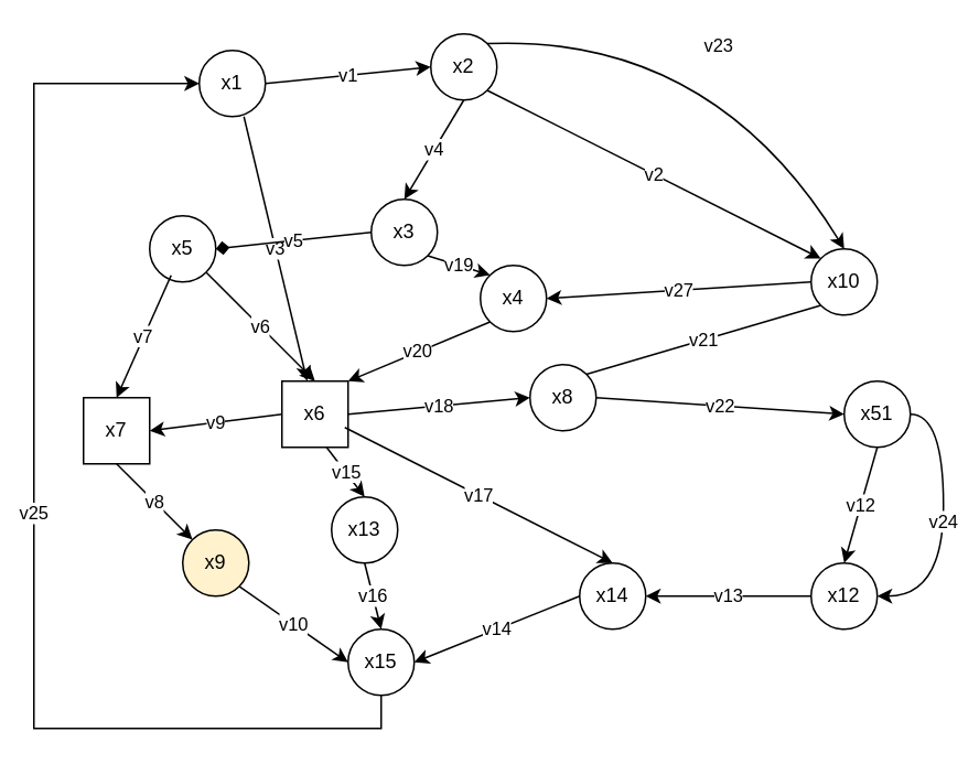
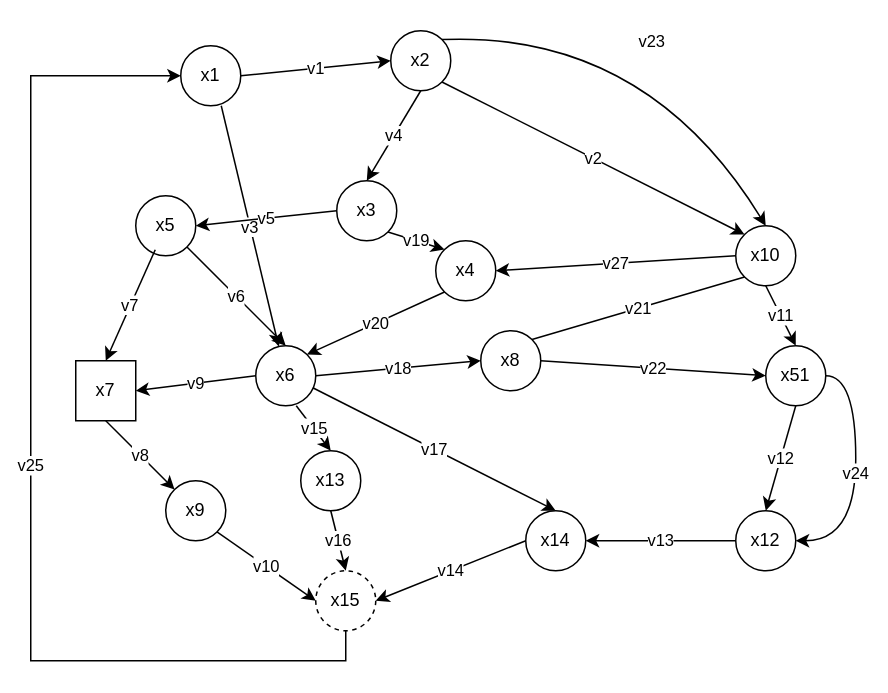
- <mxCell id="37" value="v5" style="endArrow=diamond;html=1;rounded=0;entryX=1;entryY=0.5;entryDx=0;entryDy=0;exitX=0;exitY=0.5;exitDx=0;exitDy=0;" edge="1" parent="1" source="6" target="7"><mxGeometry x="-0.007" width="50" height="50" relative="1" as="geometry"><mxPoint x="220" y="330" as="sourcePoint" /><mxPoint x="270" y="280" as="targetPoint" /><mxPoint as="offset" /></mxGeometry></mxCell>
+ <mxCell id="37" value="v5" style="endArrow=classic;html=1;rounded=0;entryX=1;entryY=0.5;entryDx=0;entryDy=0;exitX=0;exitY=0.5;exitDx=0;exitDy=0;" edge="1" parent="1" source="6" target="7"><mxGeometry x="-0.007" width="50" height="50" relative="1" as="geometry"><mxPoint x="220" y="330" as="sourcePoint" /><mxPoint x="270" y="280" as="targetPoint" /><mxPoint as="offset" /></mxGeometry></mxCell>
+ <mxCell id="42" value="v11" style="endArrow=classic;html=1;rounded=0;entryX=0.5;entryY=0;entryDx=0;entryDy=0;exitX=0.5;exitY=1;exitDx=0;exitDy=0;" edge="1" parent="1" source="4" target="12"><mxGeometry width="50" height="50" relative="1" as="geometry"><mxPoint x="230" y="330" as="sourcePoint" /><mxPoint x="280" y="280" as="targetPoint" /></mxGeometry></mxCell>
- <mxCell id="9" value="x6" style="whiteSpace=wrap;html=1;aspect=fixed;rounded=0;" vertex="1" parent="1"><mxGeometry x="170" y="230" width="40" height="40" as="geometry" /></mxCell>
+ <mxCell id="9" value="x6" style="ellipse;whiteSpace=wrap;html=1;aspect=fixed;" vertex="1" parent="1"><mxGeometry x="170" y="230" width="40" height="40" as="geometry" /></mxCell>
- <mxCell id="18" value="x9" style="ellipse;whiteSpace=wrap;html=1;aspect=fixed;fillColor=#fff2cc;" vertex="1" parent="1"><mxGeometry x="110" y="320" width="40" height="40" as="geometry" /></mxCell>
+ <mxCell id="18" value="x9" style="ellipse;whiteSpace=wrap;html=1;aspect=fixed;" vertex="1" parent="1"><mxGeometry x="110" y="320" width="40" height="40" as="geometry" /></mxCell>
- <mxCell id="16" value="x15" style="ellipse;whiteSpace=wrap;html=1;aspect=fixed;" vertex="1" parent="1"><mxGeometry x="210" y="380" width="40" height="40" as="geometry" /></mxCell>
+ <mxCell id="16" value="x15" style="ellipse;whiteSpace=wrap;html=1;aspect=fixed;dashed=1;" vertex="1" parent="1"><mxGeometry x="210" y="380" width="40" height="40" as="geometry" /></mxCell>
